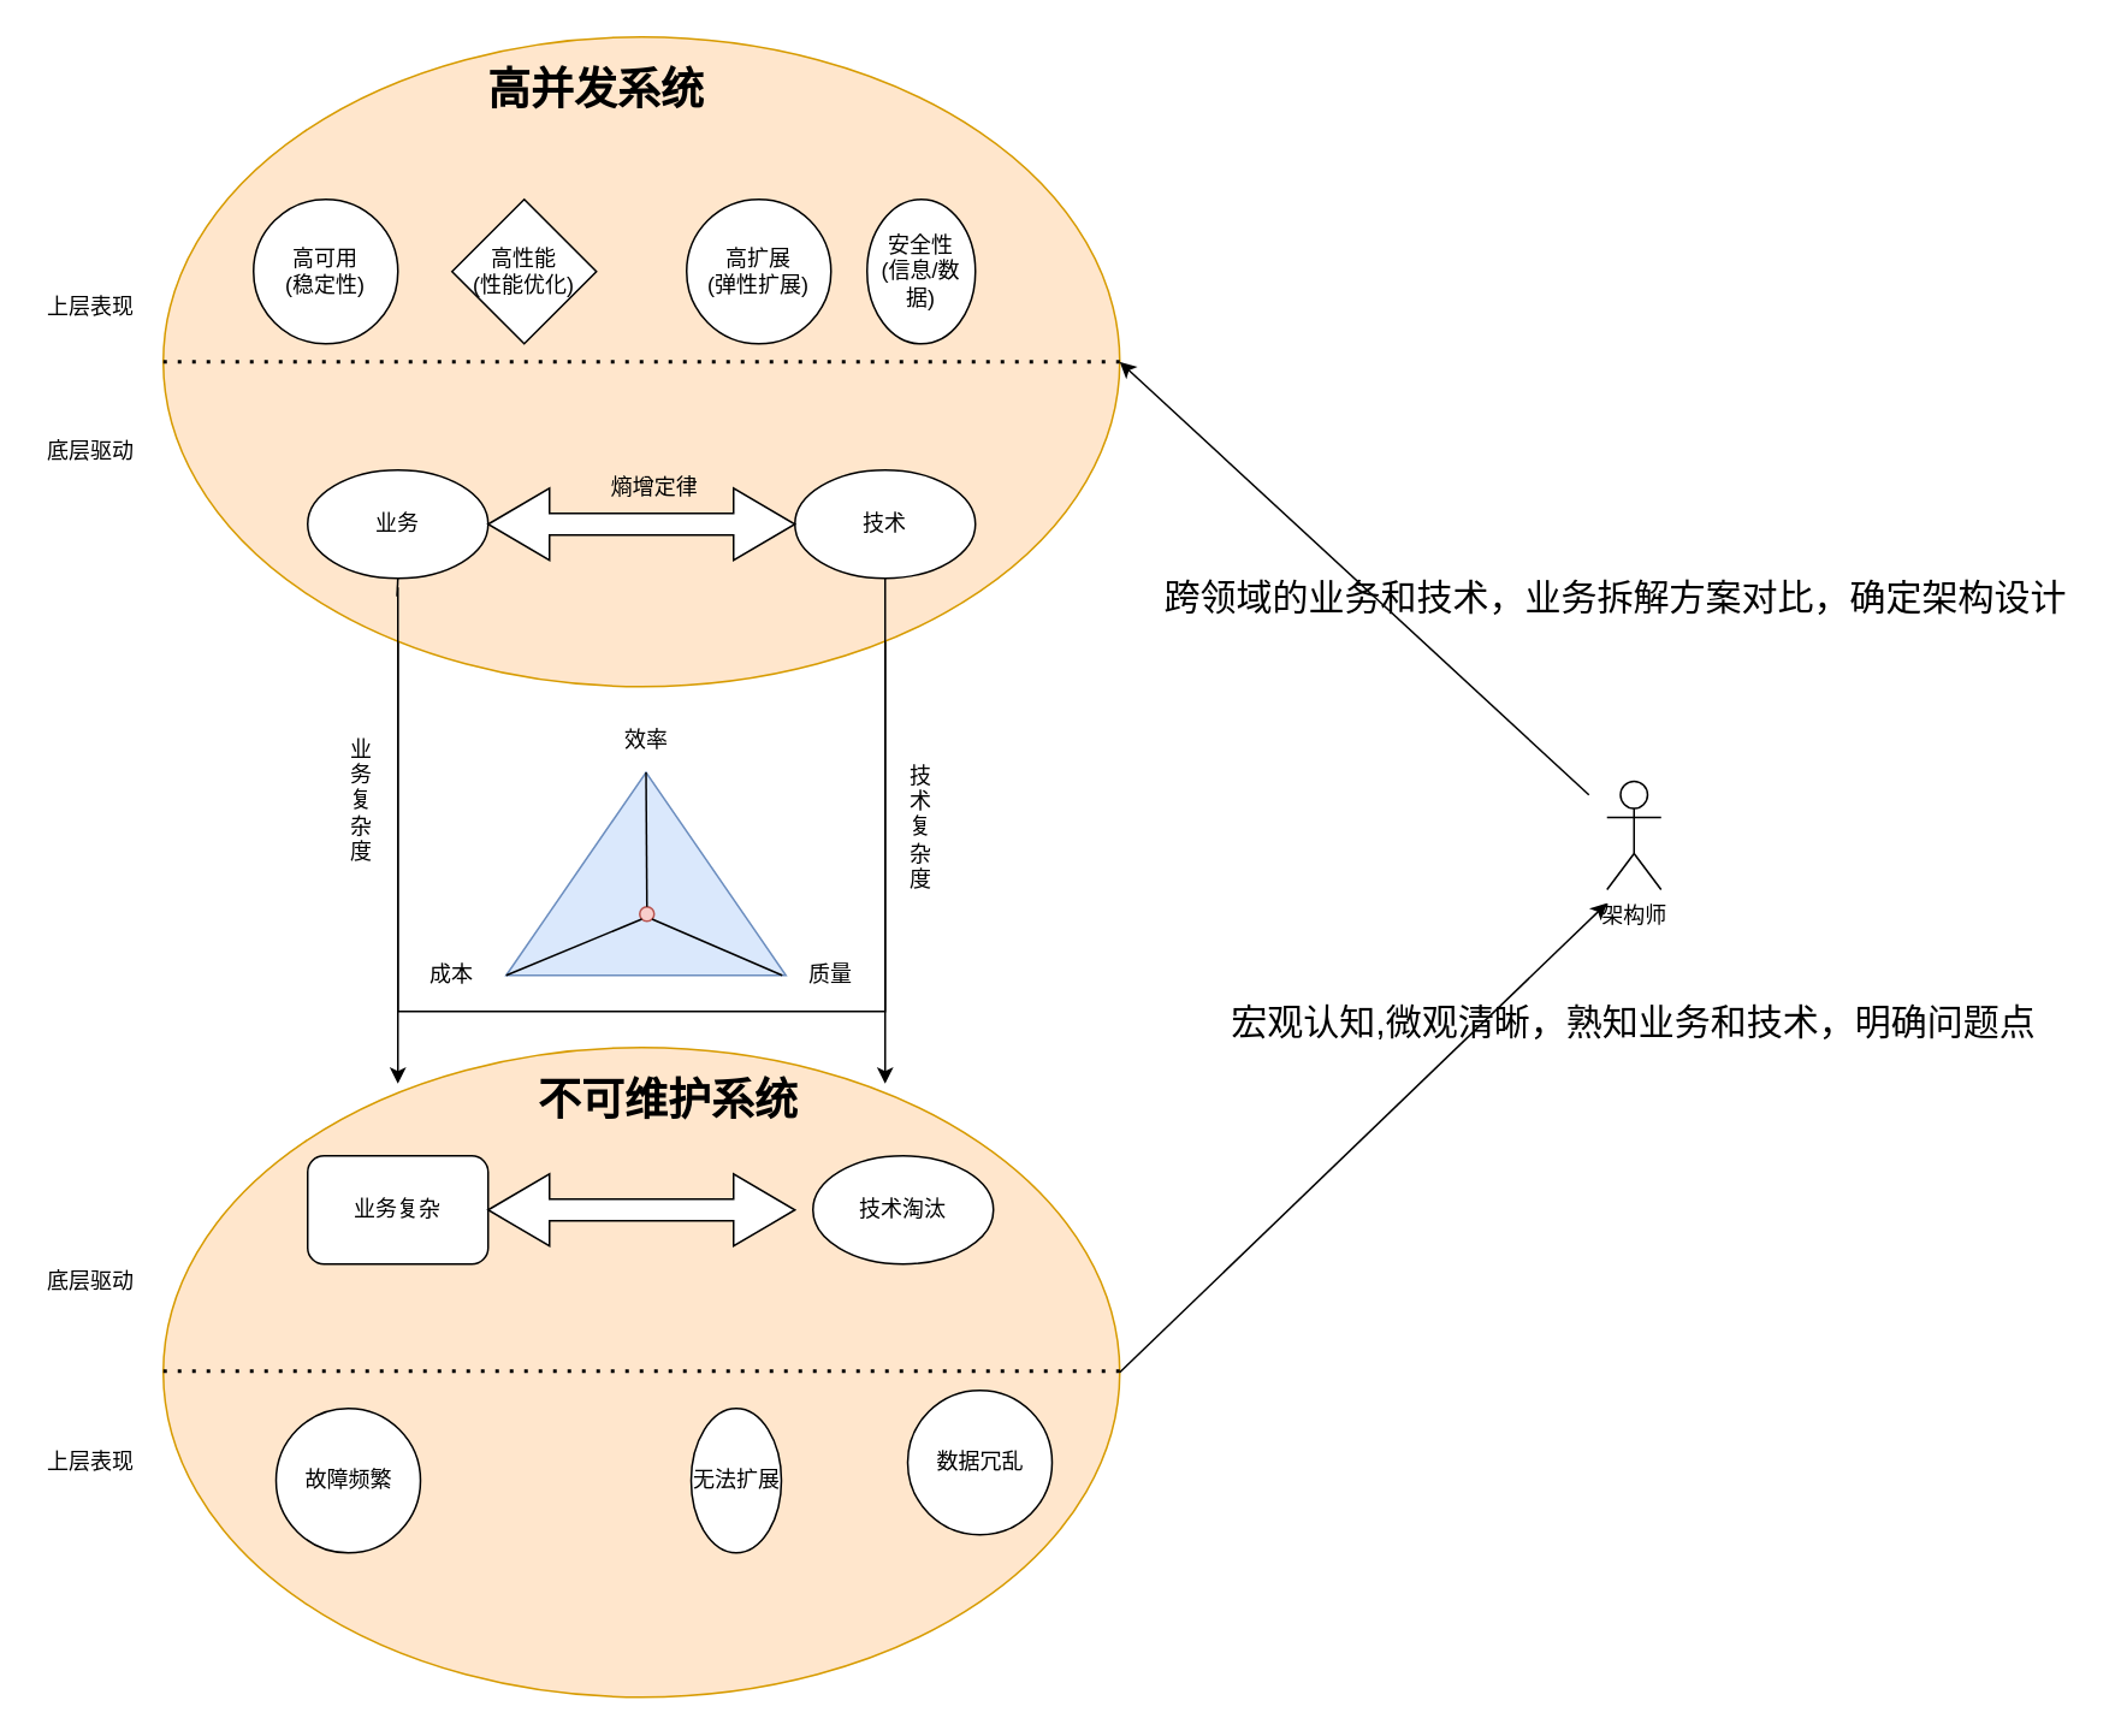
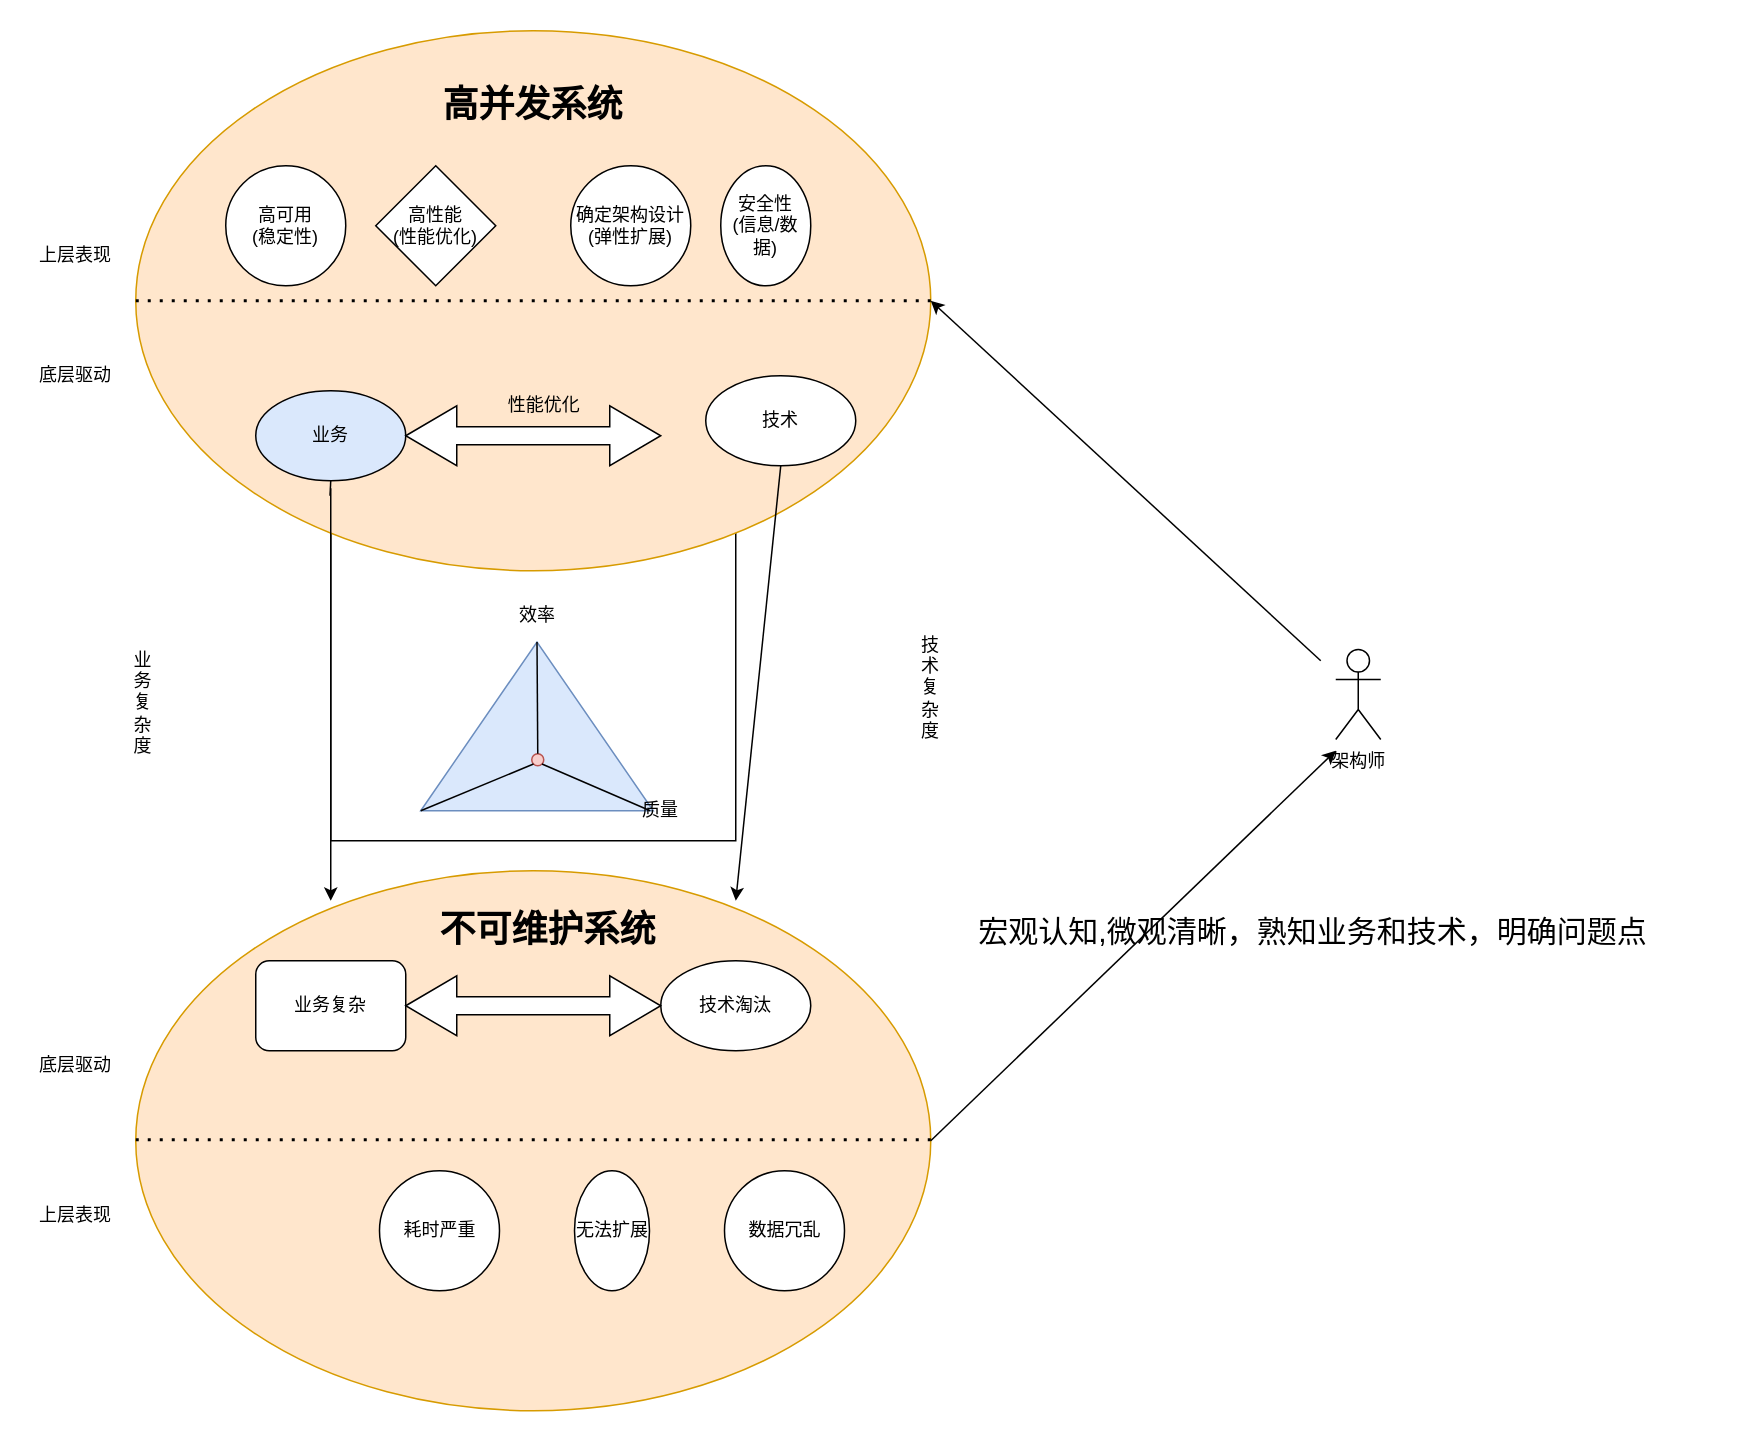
- <mxCell id="4" value="&lt;b&gt;&lt;font style=&quot;font-size: 24px&quot;&gt;高并发系统&lt;/font&gt;&lt;/b&gt;" style="text;html=1;strokeColor=none;fillColor=none;align=center;verticalAlign=middle;whiteSpace=wrap;rounded=0;" vertex="1" parent="1"><mxGeometry x="265" y="40" width="130" height="20" as="geometry" /></mxCell>
+ <mxCell id="4" value="&lt;b&gt;&lt;font style=&quot;font-size: 24px&quot;&gt;高并发系统&lt;/font&gt;&lt;/b&gt;" style="text;html=1;strokeColor=none;fillColor=none;align=center;verticalAlign=middle;whiteSpace=wrap;rounded=0;" vertex="1" parent="1"><mxGeometry x="290" y="60" width="130" height="20" as="geometry" /></mxCell>
- <mxCell id="5" value="高可用&lt;br&gt;(稳定性)" style="ellipse;whiteSpace=wrap;html=1;aspect=fixed;" vertex="1" parent="1"><mxGeometry x="140" y="110" width="80" height="80" as="geometry" /></mxCell>
+ <mxCell id="5" value="高可用&lt;br&gt;(稳定性)" style="ellipse;whiteSpace=wrap;html=1;aspect=fixed;" vertex="1" parent="1"><mxGeometry x="150" y="110" width="80" height="80" as="geometry" /></mxCell>
- <mxCell id="7" value="高扩展&lt;br&gt;(弹性扩展)" style="ellipse;whiteSpace=wrap;html=1;aspect=fixed;" vertex="1" parent="1"><mxGeometry x="380" y="110" width="80" height="80" as="geometry" /></mxCell>
+ <mxCell id="7" value="确定架构设计&lt;br&gt;(弹性扩展)" style="ellipse;whiteSpace=wrap;html=1;aspect=fixed;" vertex="1" parent="1"><mxGeometry x="380" y="110" width="80" height="80" as="geometry" /></mxCell>
- <mxCell id="25" value="熵增定律" style="text;html=1;strokeColor=none;fillColor=none;align=center;verticalAlign=middle;whiteSpace=wrap;rounded=0;" vertex="1" parent="1"><mxGeometry x="330" y="260" width="65" height="20" as="geometry" /></mxCell>
+ <mxCell id="25" value="性能优化" style="text;html=1;strokeColor=none;fillColor=none;align=center;verticalAlign=middle;whiteSpace=wrap;rounded=0;" vertex="1" parent="1"><mxGeometry x="330" y="260" width="65" height="20" as="geometry" /></mxCell>
- <mxCell id="10" value="业务" style="ellipse;whiteSpace=wrap;html=1;" vertex="1" parent="1"><mxGeometry x="170" y="260" width="100" height="60" as="geometry" /></mxCell>
+ <mxCell id="10" value="业务" style="ellipse;whiteSpace=wrap;html=1;fillColor=#dae8fc;" vertex="1" parent="1"><mxGeometry x="170" y="260" width="100" height="60" as="geometry" /></mxCell>
- <mxCell id="11" value="技术" style="ellipse;whiteSpace=wrap;html=1;" vertex="1" parent="1"><mxGeometry x="440" y="260" width="100" height="60" as="geometry" /></mxCell>
+ <mxCell id="11" value="技术" style="ellipse;whiteSpace=wrap;html=1;" vertex="1" parent="1"><mxGeometry x="470" y="250" width="100" height="60" as="geometry" /></mxCell>
- <mxCell id="45" value="&lt;font style=&quot;font-size: 20px&quot;&gt;跨领域的业务和技术，业务拆解方案对比，确定架构设计&lt;/font&gt;" style="text;html=1;strokeColor=none;fillColor=none;align=center;verticalAlign=middle;whiteSpace=wrap;rounded=0;" vertex="1" parent="1"><mxGeometry x="640" y="320" width="510" height="20" as="geometry" /></mxCell>
- <mxCell id="23" value="业务复杂度" style="text;html=1;strokeColor=none;fillColor=none;align=center;verticalAlign=middle;whiteSpace=wrap;rounded=0;" vertex="1" parent="1"><mxGeometry x="190" y="432.5" width="20" height="20" as="geometry" /></mxCell>
+ <mxCell id="23" value="业务复杂度" style="text;html=1;strokeColor=none;fillColor=none;align=center;verticalAlign=middle;whiteSpace=wrap;rounded=0;" vertex="1" parent="1"><mxGeometry x="85" y="457.5" width="20" height="20" as="geometry" /></mxCell>
- <mxCell id="24" value="技术复杂度" style="text;html=1;strokeColor=none;fillColor=none;align=center;verticalAlign=middle;whiteSpace=wrap;rounded=0;" vertex="1" parent="1"><mxGeometry x="500" y="406.25" width="20" height="103.75" as="geometry" /></mxCell>
+ <mxCell id="24" value="技术复杂度" style="text;html=1;strokeColor=none;fillColor=none;align=center;verticalAlign=middle;whiteSpace=wrap;rounded=0;" vertex="1" parent="1"><mxGeometry x="610" y="406.25" width="20" height="103.75" as="geometry" /></mxCell>
- <mxCell id="17" value="成本" style="text;html=1;strokeColor=none;fillColor=none;align=center;verticalAlign=middle;whiteSpace=wrap;rounded=0;" vertex="1" parent="1"><mxGeometry x="230" y="530" width="40" height="20" as="geometry" /></mxCell>
- <mxCell id="18" value="质量" style="text;html=1;strokeColor=none;fillColor=none;align=center;verticalAlign=middle;whiteSpace=wrap;rounded=0;" vertex="1" parent="1"><mxGeometry x="440" y="530" width="40" height="20" as="geometry" /></mxCell>
+ <mxCell id="18" value="质量" style="text;html=1;strokeColor=none;fillColor=none;align=center;verticalAlign=middle;whiteSpace=wrap;rounded=0;" vertex="1" parent="1"><mxGeometry x="420" y="530" width="40" height="20" as="geometry" /></mxCell>
- <mxCell id="44" value="&lt;font style=&quot;font-size: 20px&quot;&gt;宏观认知,微观清晰，熟知业务和技术，明确问题点&lt;/font&gt;" style="text;html=1;strokeColor=none;fillColor=none;align=center;verticalAlign=middle;whiteSpace=wrap;rounded=0;" vertex="1" parent="1"><mxGeometry x="670" y="555" width="470" height="20" as="geometry" /></mxCell>
+ <mxCell id="44" value="&lt;font style=&quot;font-size: 20px&quot;&gt;宏观认知,微观清晰，熟知业务和技术，明确问题点&lt;/font&gt;" style="text;html=1;strokeColor=none;fillColor=none;align=center;verticalAlign=middle;whiteSpace=wrap;rounded=0;" vertex="1" parent="1"><mxGeometry x="640" y="610" width="470" height="20" as="geometry" /></mxCell>
- <mxCell id="30" value="&lt;b&gt;&lt;font style=&quot;font-size: 24px&quot;&gt;不可维护系统&lt;/font&gt;&lt;/b&gt;" style="text;html=1;strokeColor=none;fillColor=none;align=center;verticalAlign=middle;whiteSpace=wrap;rounded=0;" vertex="1" parent="1"><mxGeometry x="295" y="600" width="150" height="20" as="geometry" /></mxCell>
+ <mxCell id="30" value="&lt;b&gt;&lt;font style=&quot;font-size: 24px&quot;&gt;不可维护系统&lt;/font&gt;&lt;/b&gt;" style="text;html=1;strokeColor=none;fillColor=none;align=center;verticalAlign=middle;whiteSpace=wrap;rounded=0;" vertex="1" parent="1"><mxGeometry x="290" y="610" width="150" height="20" as="geometry" /></mxCell>
- <mxCell id="32" value="技术淘汰" style="ellipse;whiteSpace=wrap;html=1;" vertex="1" parent="1"><mxGeometry x="450" y="640" width="100" height="60" as="geometry" /></mxCell>
+ <mxCell id="32" value="技术淘汰" style="ellipse;whiteSpace=wrap;html=1;" vertex="1" parent="1"><mxGeometry x="440" y="640" width="100" height="60" as="geometry" /></mxCell>
- <mxCell id="38" value="数据冗乱" style="ellipse;whiteSpace=wrap;html=1;aspect=fixed;" vertex="1" parent="1"><mxGeometry x="502.5" y="770" width="80" height="80" as="geometry" /></mxCell>
+ <mxCell id="38" value="数据冗乱" style="ellipse;whiteSpace=wrap;html=1;aspect=fixed;" vertex="1" parent="1"><mxGeometry x="482.5" y="780" width="80" height="80" as="geometry" /></mxCell>
- <mxCell id="35" value="故障频繁" style="ellipse;whiteSpace=wrap;html=1;aspect=fixed;" vertex="1" parent="1"><mxGeometry x="152.5" y="780" width="80" height="80" as="geometry" /></mxCell>
+ <mxCell id="36" value="耗时严重" style="ellipse;whiteSpace=wrap;html=1;aspect=fixed;" vertex="1" parent="1"><mxGeometry x="252.5" y="780" width="80" height="80" as="geometry" /></mxCell>
